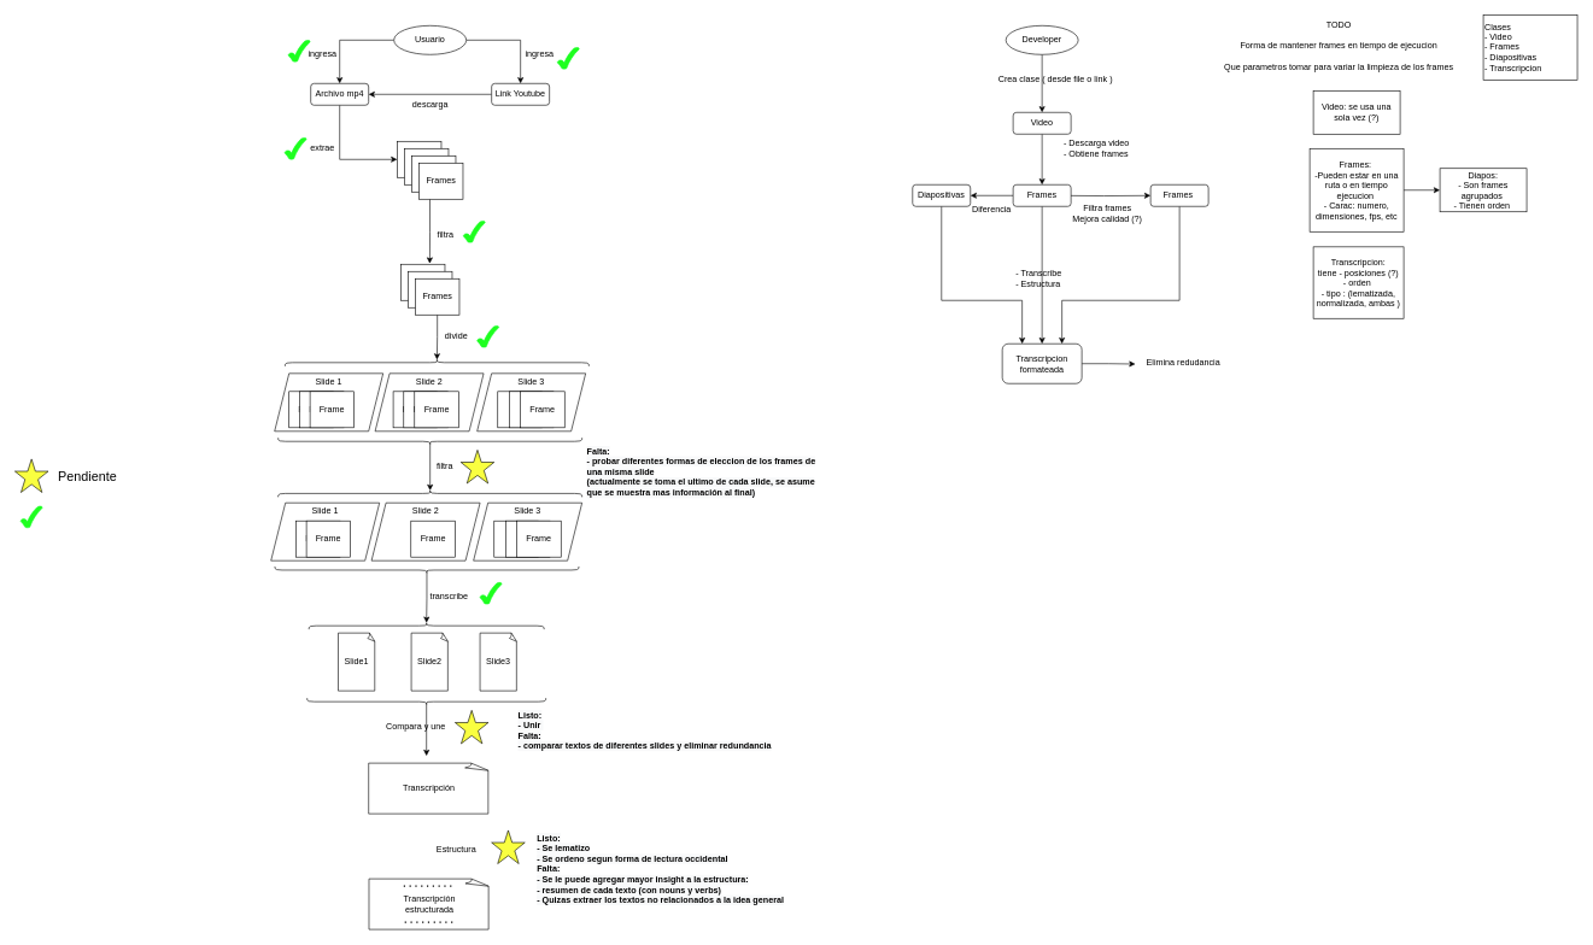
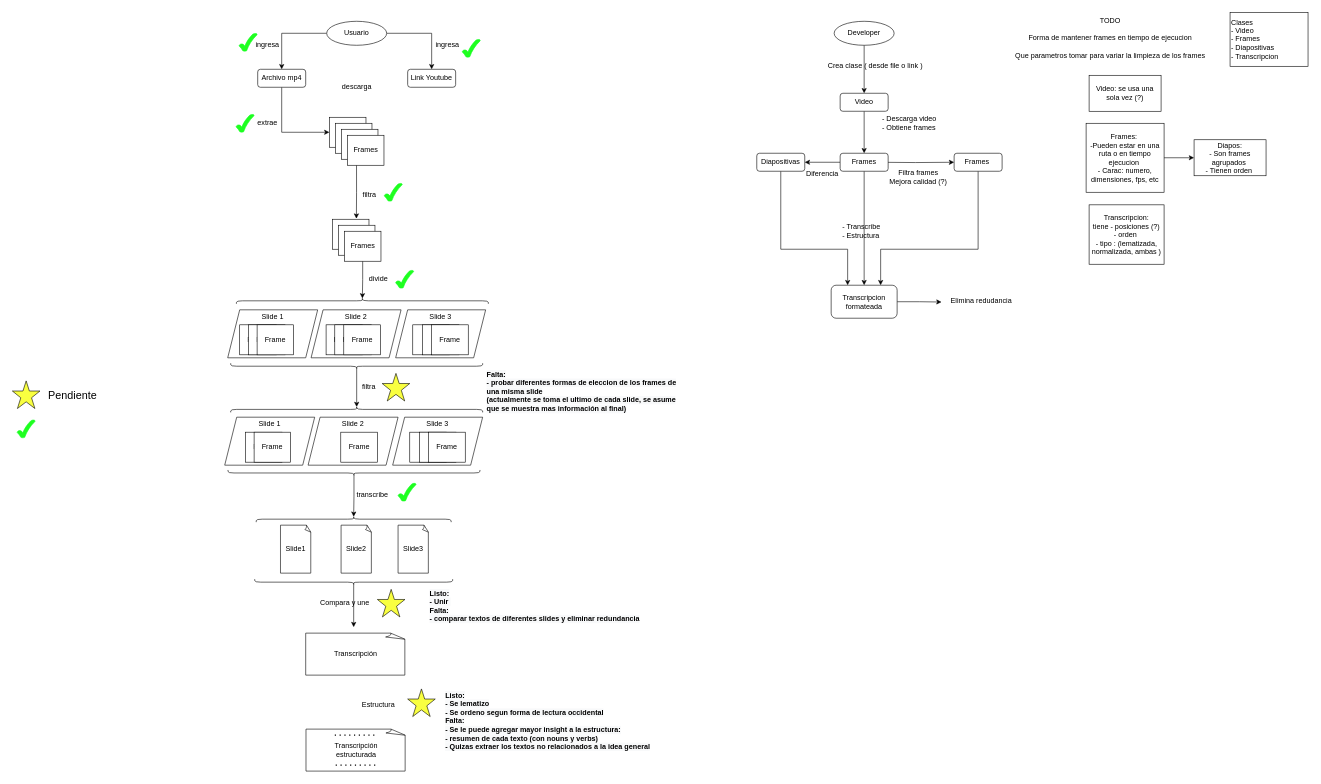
- <mxCell id="4" style="edgeStyle=orthogonalEdgeStyle;rounded=0;orthogonalLoop=1;jettySize=auto;html=1;exitX=0;exitY=0.5;exitDx=0;exitDy=0;entryX=1;entryY=0.5;entryDx=0;entryDy=0;" parent="1" source="5" target="3" edge="1"><mxGeometry relative="1" as="geometry" /></mxCell>
